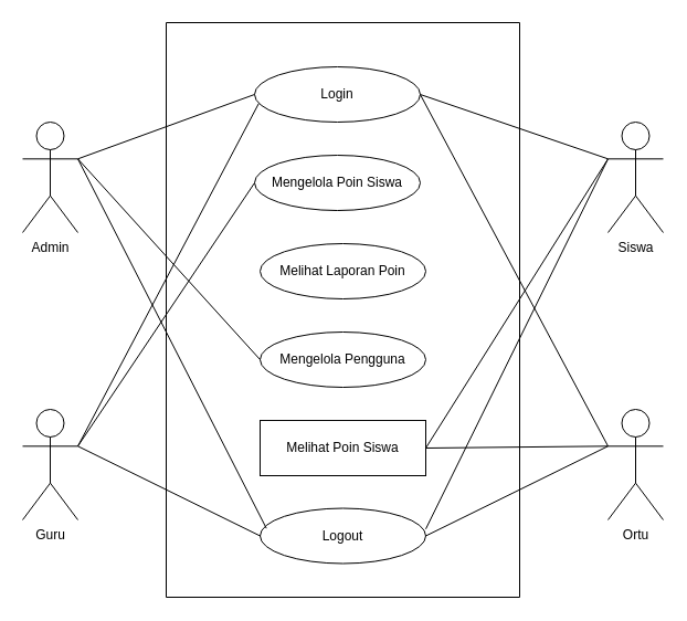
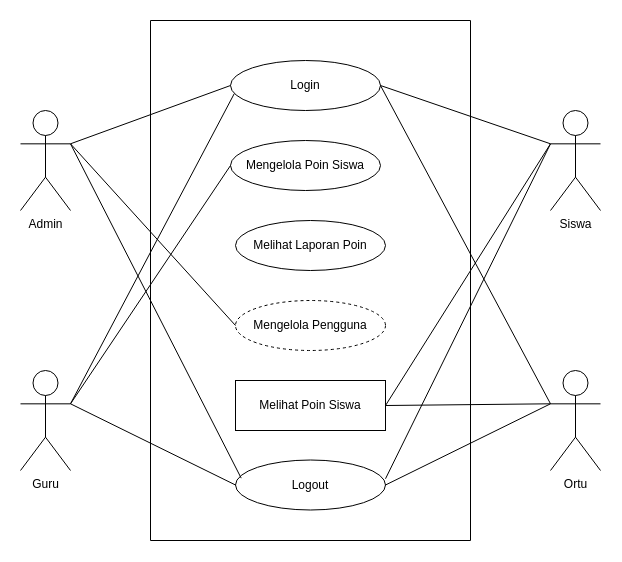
- <mxCell id="6" value="Mengelola Pengguna" style="ellipse;whiteSpace=wrap;html=1;" parent="2" vertex="1"><mxGeometry x="85" y="280" width="150" height="50" as="geometry" /></mxCell>
+ <mxCell id="6" value="Mengelola Pengguna" style="ellipse;whiteSpace=wrap;html=1;dashed=1;" parent="2" vertex="1"><mxGeometry x="85" y="280" width="150" height="50" as="geometry" /></mxCell>
